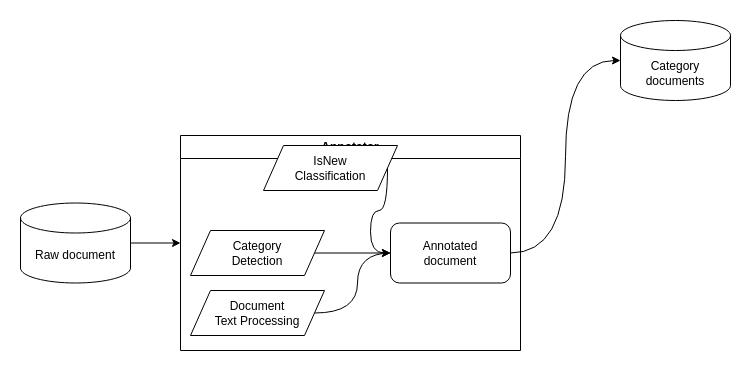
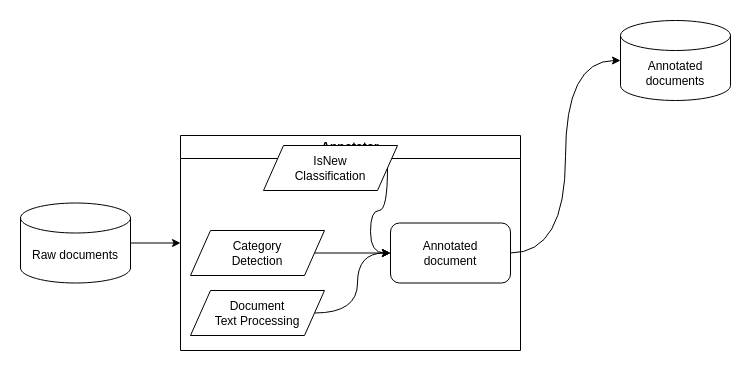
- <mxCell id="12" value="Category documents" style="shape=cylinder3;whiteSpace=wrap;html=1;boundedLbl=1;backgroundOutline=1;size=15;" vertex="1" parent="1"><mxGeometry x="620" y="20" width="110" height="80" as="geometry" /></mxCell>
+ <mxCell id="12" value="Annotated documents" style="shape=cylinder3;whiteSpace=wrap;html=1;boundedLbl=1;backgroundOutline=1;size=15;" vertex="1" parent="1"><mxGeometry x="620" y="20" width="110" height="80" as="geometry" /></mxCell>
- <mxCell id="3" value="Raw document" style="shape=cylinder3;whiteSpace=wrap;html=1;boundedLbl=1;backgroundOutline=1;size=15;" vertex="1" parent="1"><mxGeometry x="20" y="202.5" width="110" height="80" as="geometry" /></mxCell>
+ <mxCell id="3" value="Raw documents" style="shape=cylinder3;whiteSpace=wrap;html=1;boundedLbl=1;backgroundOutline=1;size=15;" vertex="1" parent="1"><mxGeometry x="20" y="202.5" width="110" height="80" as="geometry" /></mxCell>
- <mxCell id="9" style="edgeStyle=orthogonalEdgeStyle;rounded=0;orthogonalLoop=1;jettySize=auto;html=1;exitX=1;exitY=0.5;exitDx=0;exitDy=0;entryX=0;entryY=0.5;entryDx=0;entryDy=0;curved=1;endArrow=none;" edge="1" parent="4" source="10" target="11"><mxGeometry relative="1" as="geometry" /></mxCell>
+ <mxCell id="9" style="edgeStyle=orthogonalEdgeStyle;rounded=0;orthogonalLoop=1;jettySize=auto;html=1;exitX=1;exitY=0.5;exitDx=0;exitDy=0;entryX=0;entryY=0.5;entryDx=0;entryDy=0;curved=1;" edge="1" parent="4" source="10" target="11"><mxGeometry relative="1" as="geometry" /></mxCell>
